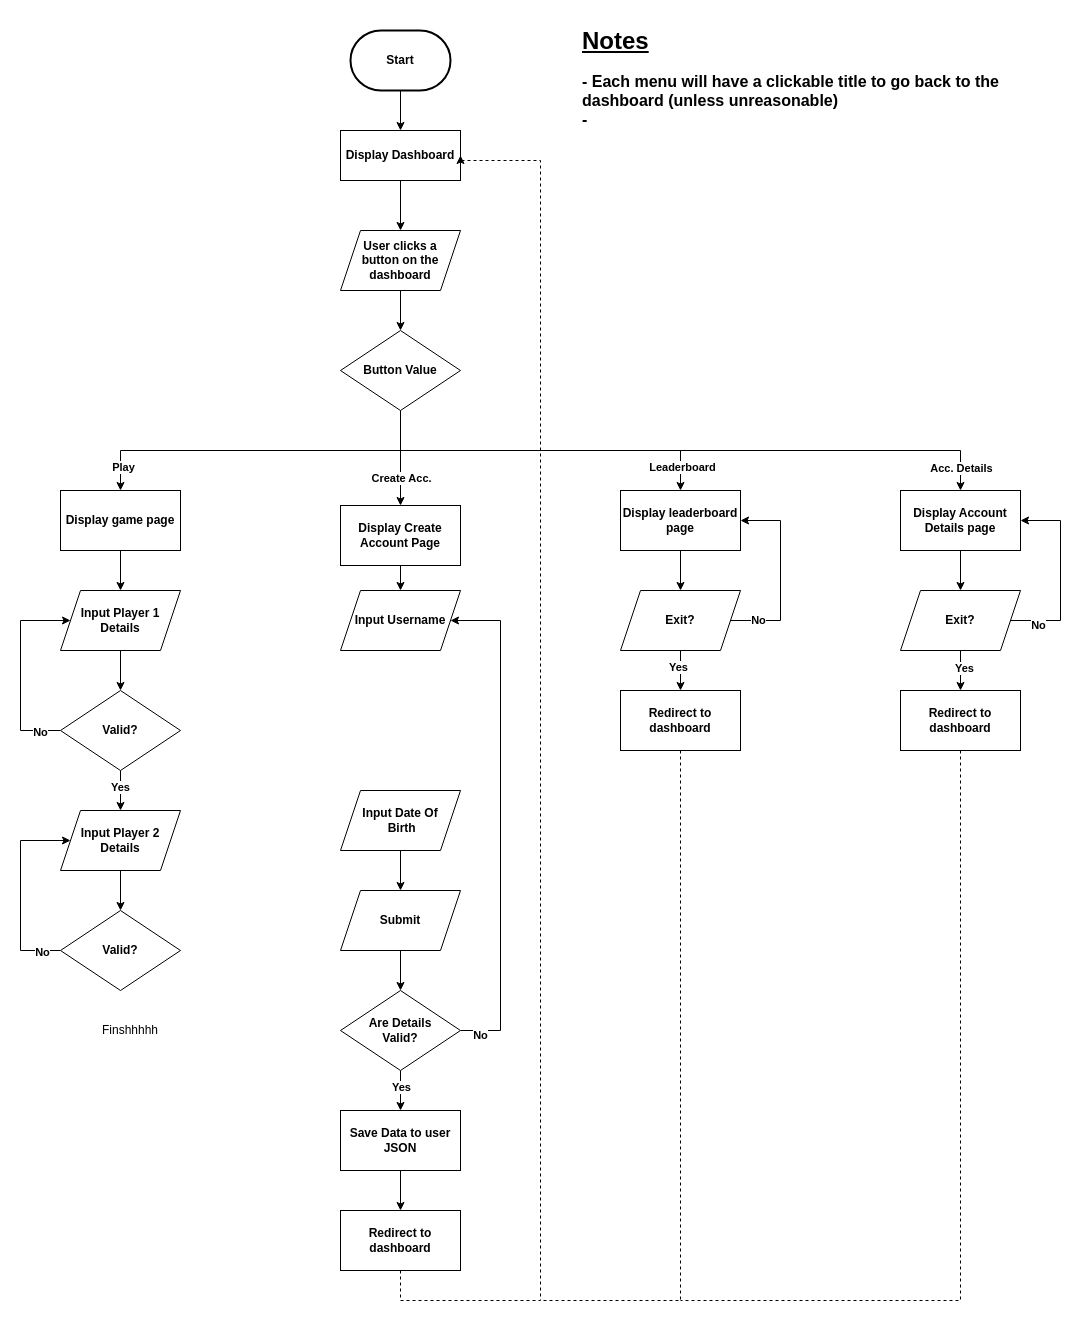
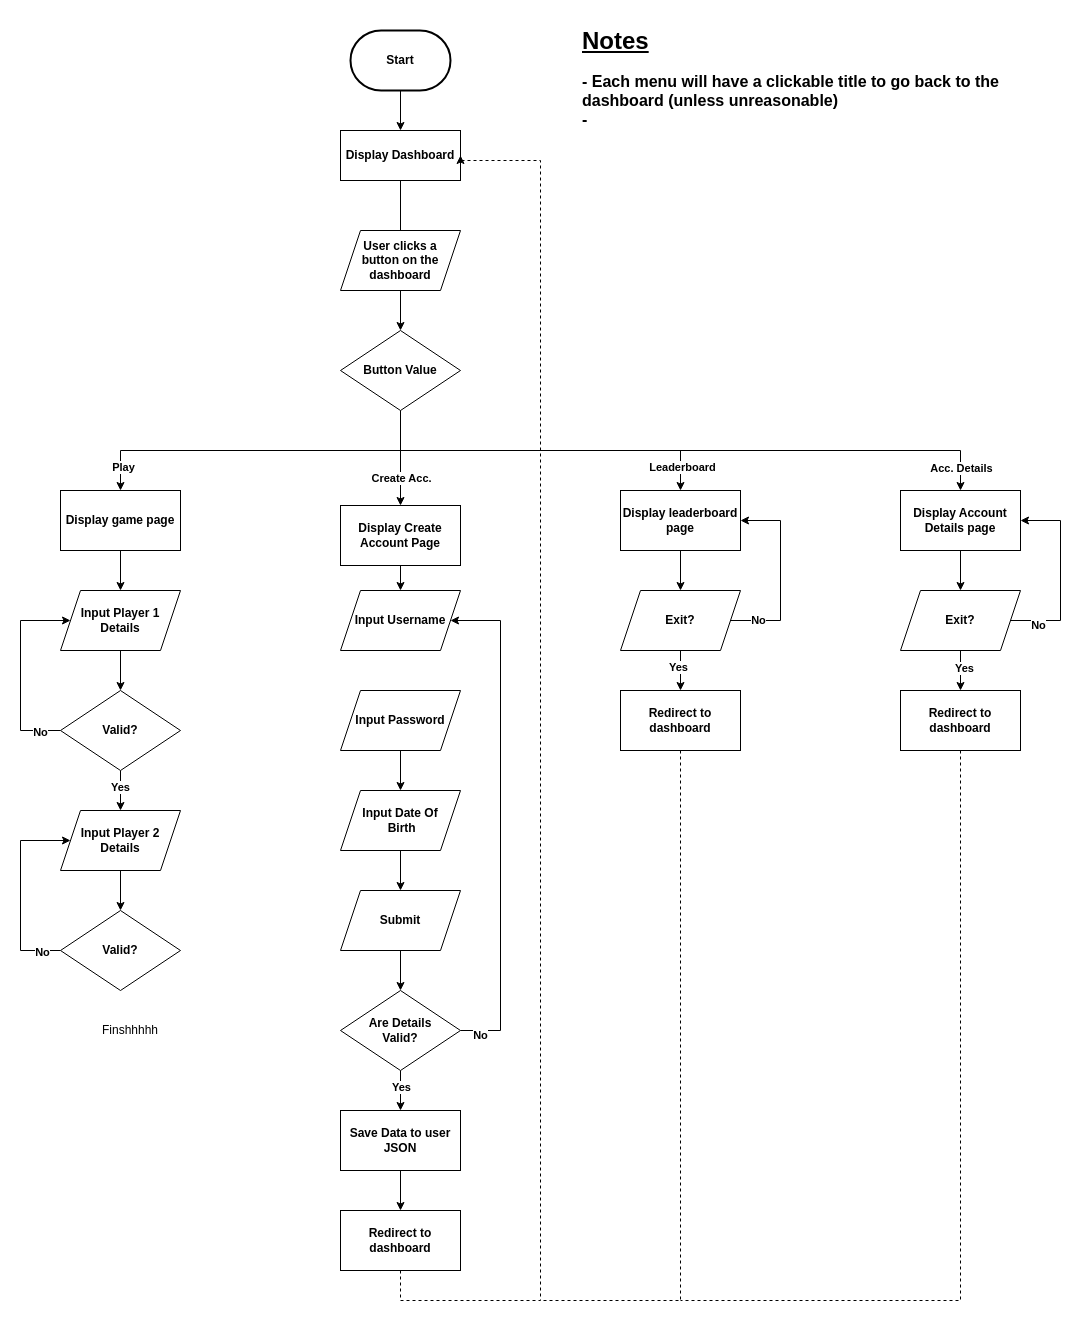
- <mxCell id="2" value="" style="edgeStyle=orthogonalEdgeStyle;rounded=0;orthogonalLoop=1;jettySize=auto;html=1;" edge="1" parent="1" source="3" target="6"><mxGeometry relative="1" as="geometry" /></mxCell>
+ <mxCell id="2" value="" style="edgeStyle=orthogonalEdgeStyle;rounded=0;orthogonalLoop=1;jettySize=auto;html=1;endArrow=none;" edge="1" parent="1" source="3" target="6"><mxGeometry relative="1" as="geometry" /></mxCell>
+ <mxCell id="37" value="&lt;b&gt;Input Password&lt;/b&gt;" style="shape=parallelogram;perimeter=parallelogramPerimeter;whiteSpace=wrap;html=1;fixedSize=1;" vertex="1" parent="1"><mxGeometry x="340" y="690" width="120" height="60" as="geometry" /></mxCell>
+ <mxCell id="36" value="" style="edgeStyle=orthogonalEdgeStyle;rounded=0;orthogonalLoop=1;jettySize=auto;html=1;" edge="1" parent="1" source="37" target="39"><mxGeometry relative="1" as="geometry" /></mxCell>
